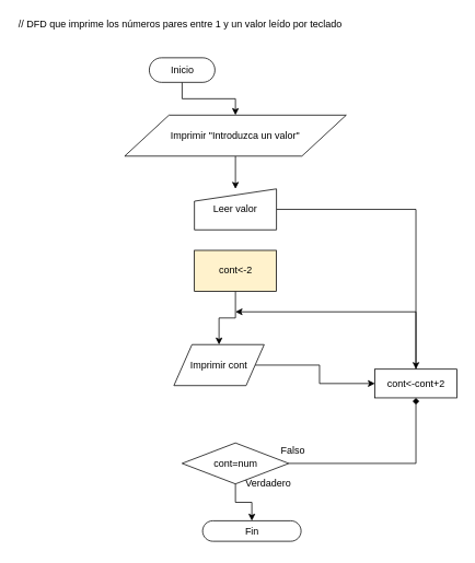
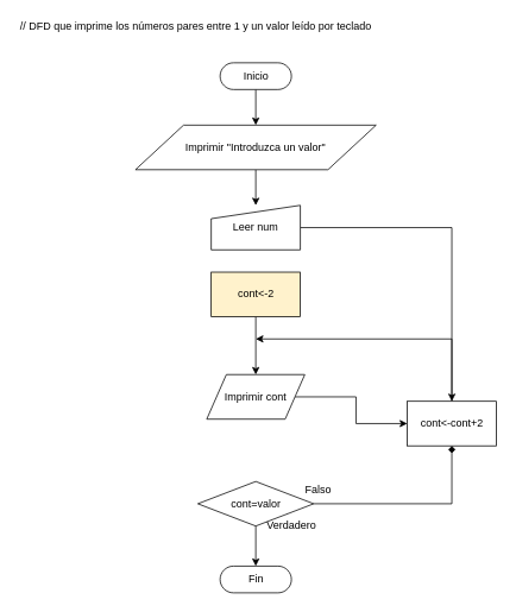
- <mxCell id="4" value="Inicio" style="html=1;dashed=0;whitespace=wrap;shape=mxgraph.dfd.start" parent="1" vertex="1"><mxGeometry x="181" y="70" width="80" height="30" as="geometry" /></mxCell>
+ <mxCell id="4" value="Inicio" style="html=1;dashed=0;whitespace=wrap;shape=mxgraph.dfd.start" parent="1" vertex="1"><mxGeometry x="246" y="70" width="80" height="30" as="geometry" /></mxCell>
- <mxCell id="8" value="Leer valor" style="shape=manualInput;whiteSpace=wrap;html=1;dashed=0;size=15;" parent="1" vertex="1"><mxGeometry x="236" y="230" width="100" height="50" as="geometry" /></mxCell>
+ <mxCell id="8" value="Leer num" style="shape=manualInput;whiteSpace=wrap;html=1;dashed=0;size=15;" parent="1" vertex="1"><mxGeometry x="236" y="230" width="100" height="50" as="geometry" /></mxCell>
- <mxCell id="14" value="Imprimir cont" style="shape=parallelogram;perimeter=parallelogramPerimeter;whiteSpace=wrap;html=1;dashed=0;" parent="1" vertex="1"><mxGeometry x="211" y="420" width="110" height="50" as="geometry" /></mxCell>
+ <mxCell id="14" value="Imprimir cont" style="shape=parallelogram;perimeter=parallelogramPerimeter;whiteSpace=wrap;html=1;dashed=0;" parent="1" vertex="1"><mxGeometry x="231" y="420" width="110" height="50" as="geometry" /></mxCell>
- <mxCell id="12" value="cont&amp;lt;-cont+2" style="html=1;dashed=0;whitespace=wrap;" parent="1" vertex="1"><mxGeometry x="456" y="450" width="100" height="35" as="geometry" /></mxCell>
+ <mxCell id="12" value="cont&amp;lt;-cont+2" style="html=1;dashed=0;whitespace=wrap;" parent="1" vertex="1"><mxGeometry x="456" y="450" width="100" height="50" as="geometry" /></mxCell>
- <mxCell id="17" value="cont=num" style="shape=rhombus;html=1;dashed=0;whitespace=wrap;perimeter=rhombusPerimeter;" parent="1" vertex="1"><mxGeometry x="221" y="540" width="130" height="50" as="geometry" /></mxCell>
+ <mxCell id="17" value="cont=valor" style="shape=rhombus;html=1;dashed=0;whitespace=wrap;perimeter=rhombusPerimeter;" parent="1" vertex="1"><mxGeometry x="221" y="540" width="130" height="50" as="geometry" /></mxCell>
- <mxCell id="18" value="Fin" style="html=1;dashed=0;whitespace=wrap;shape=mxgraph.dfd.start" parent="1" vertex="1"><mxGeometry x="246" y="635" width="120" height="25" as="geometry" /></mxCell>
+ <mxCell id="18" value="Fin" style="html=1;dashed=0;whitespace=wrap;shape=mxgraph.dfd.start" parent="1" vertex="1"><mxGeometry x="246" y="635" width="80" height="30" as="geometry" /></mxCell>
